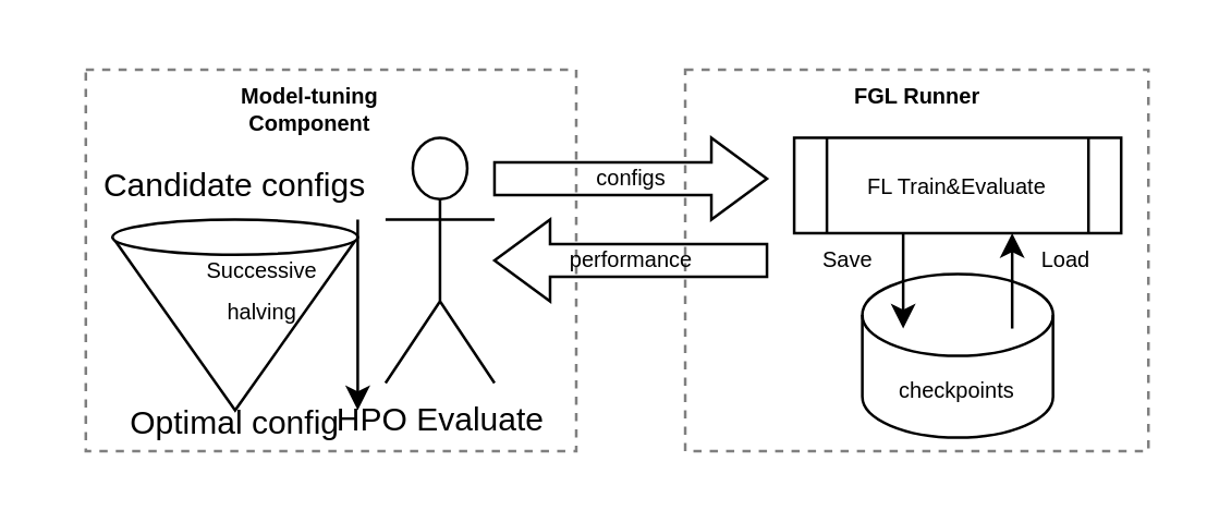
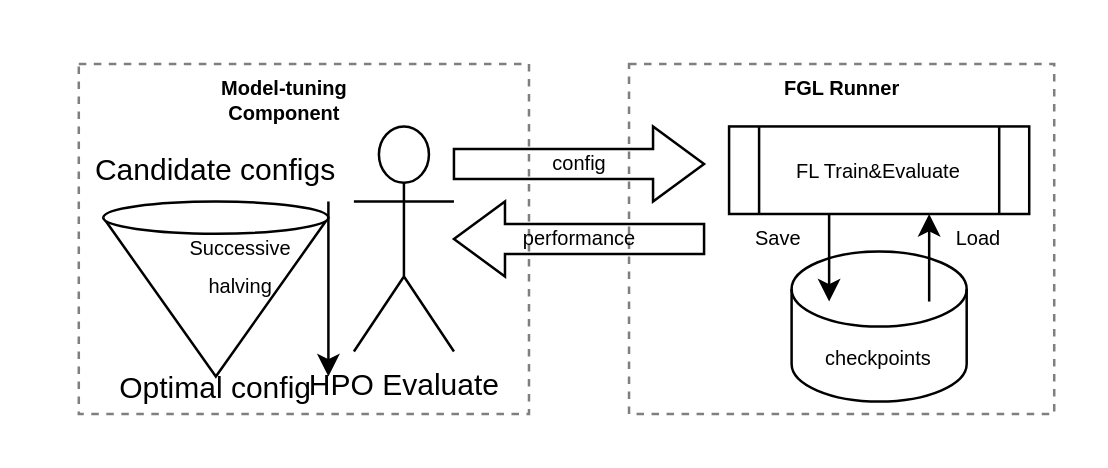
- <mxCell id="13" value="configs" style="html=1;shadow=0;dashed=0;align=center;verticalAlign=middle;shape=mxgraph.arrows2.arrow;dy=0.6;dx=20.4;notch=0;fontFamily=Helvetica;fontSize=8;" parent="1" vertex="1"><mxGeometry x="181" y="50" width="100" height="30" as="geometry" /></mxCell>
+ <mxCell id="13" value="config" style="html=1;shadow=0;dashed=0;align=center;verticalAlign=middle;shape=mxgraph.arrows2.arrow;dy=0.6;dx=20.4;notch=0;fontFamily=Helvetica;fontSize=8;" parent="1" vertex="1"><mxGeometry x="181" y="50" width="100" height="30" as="geometry" /></mxCell>
